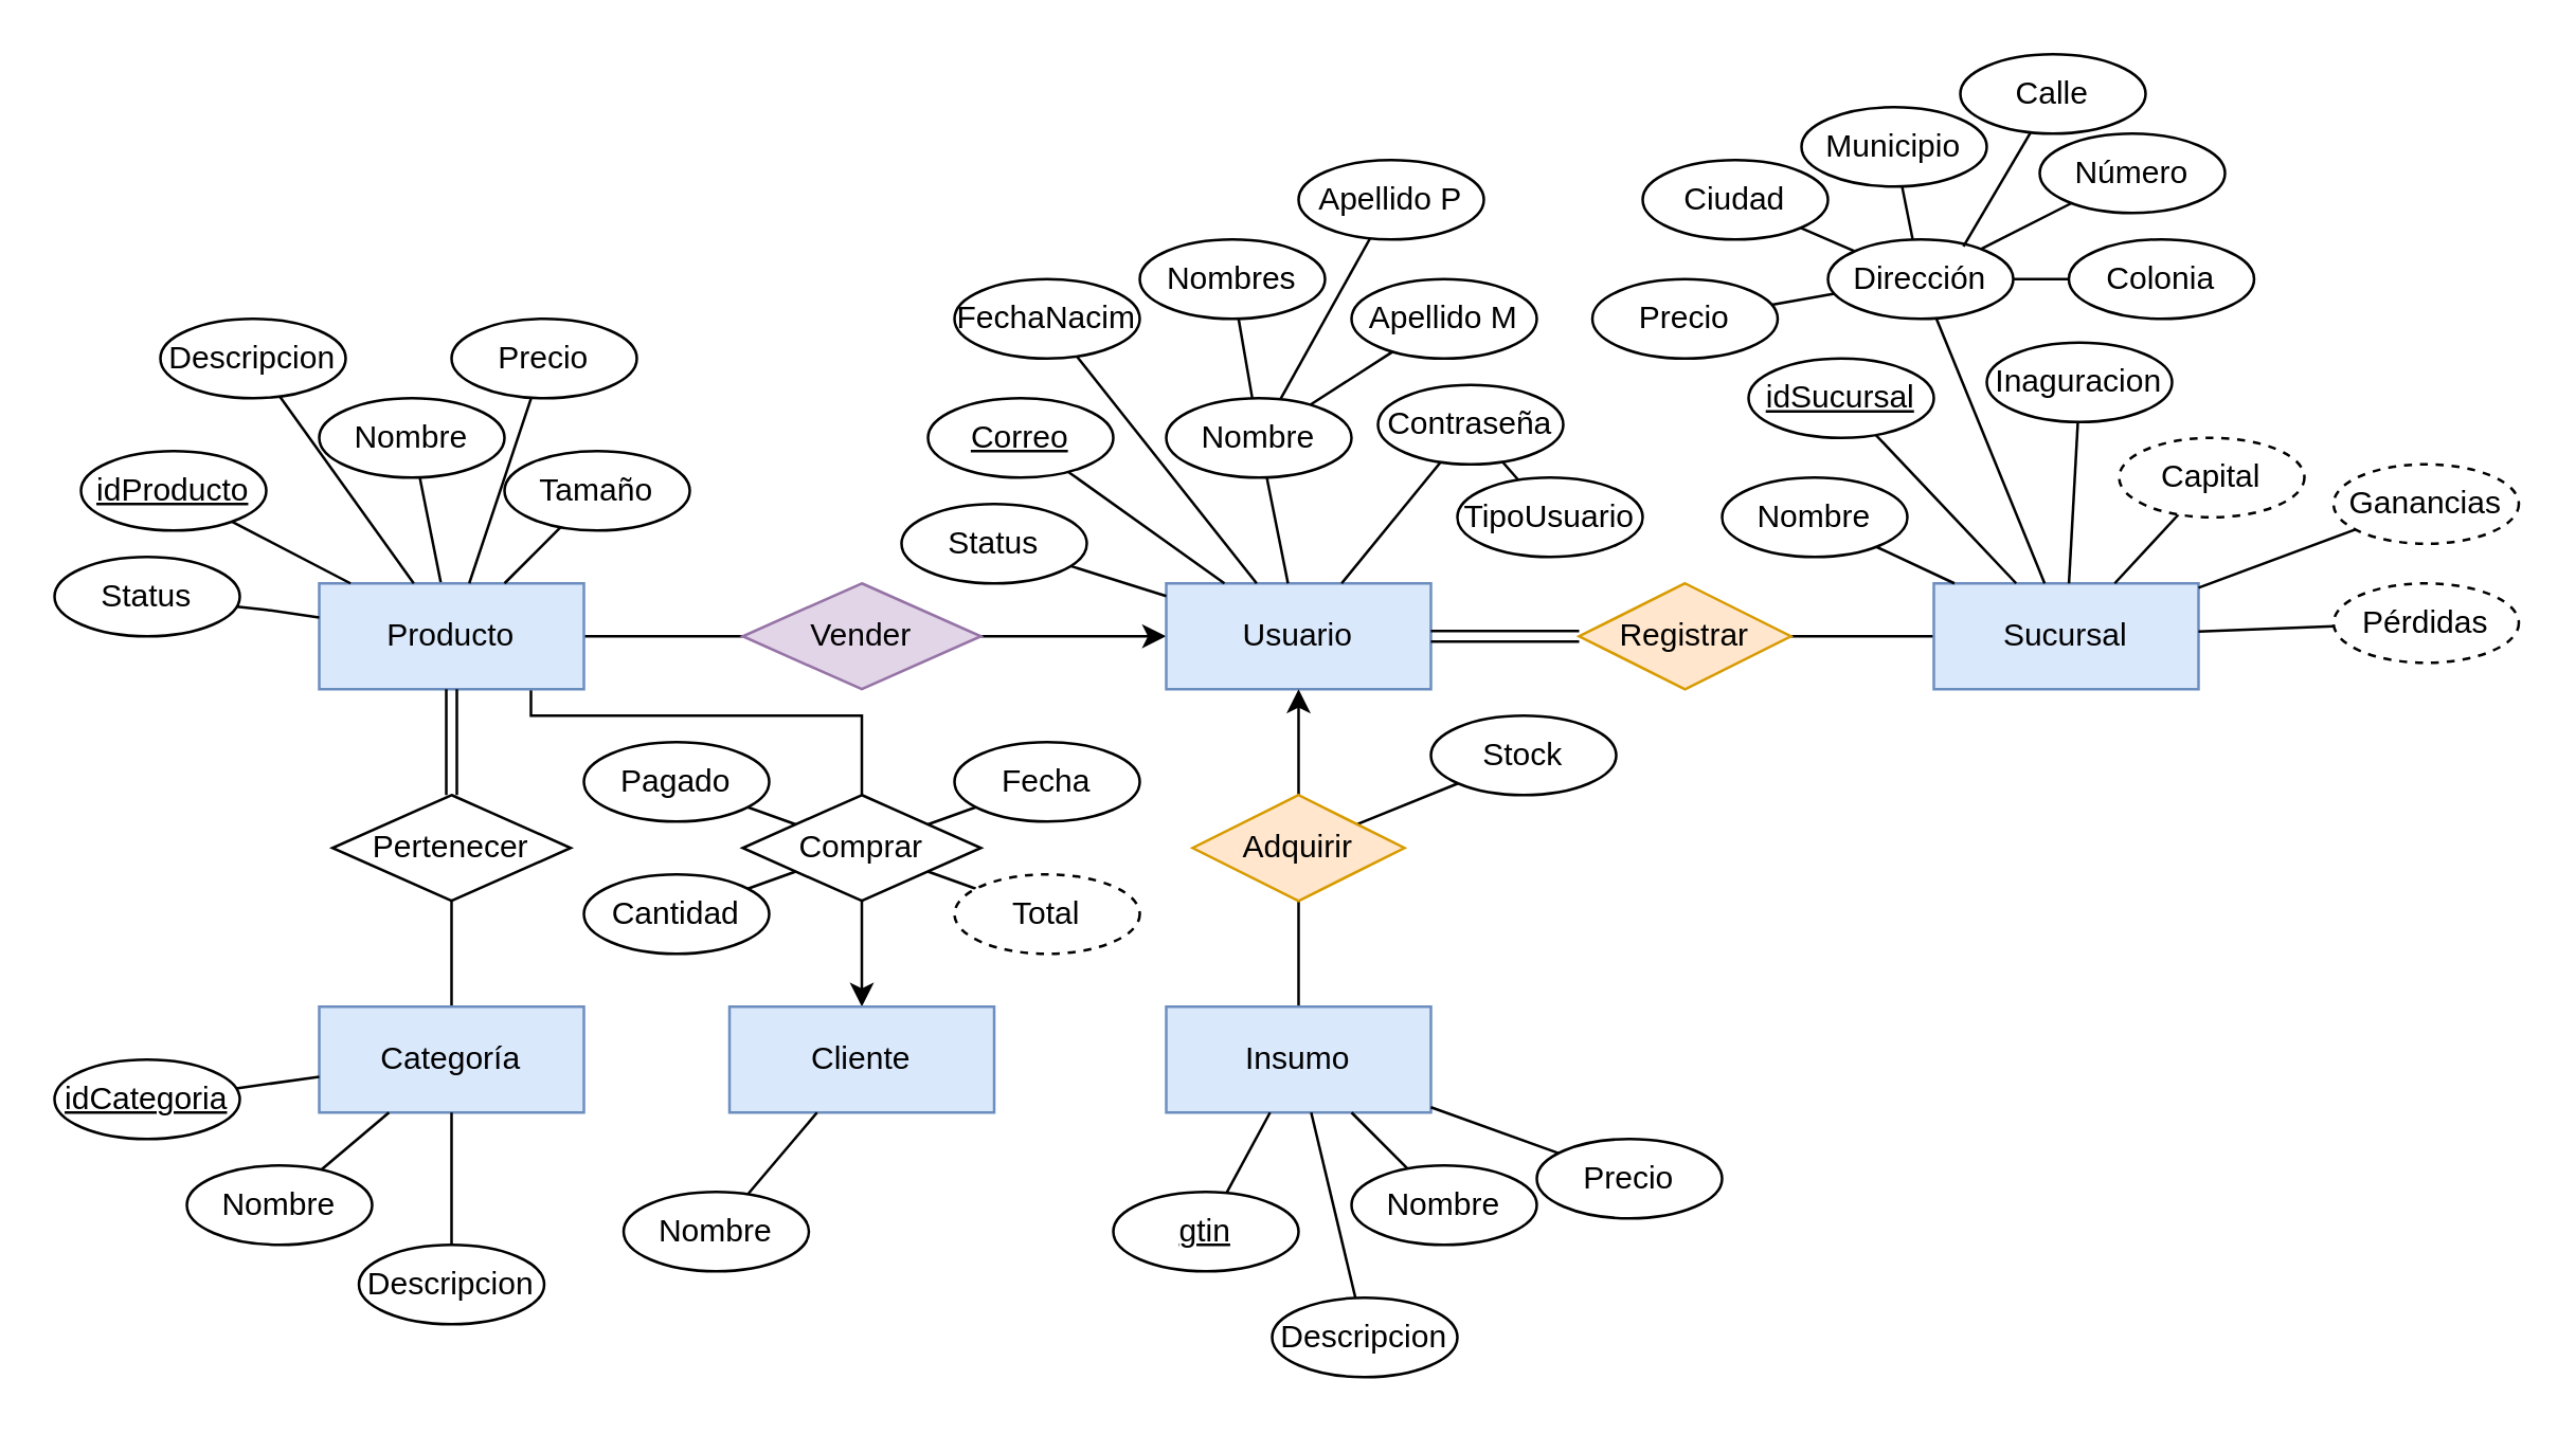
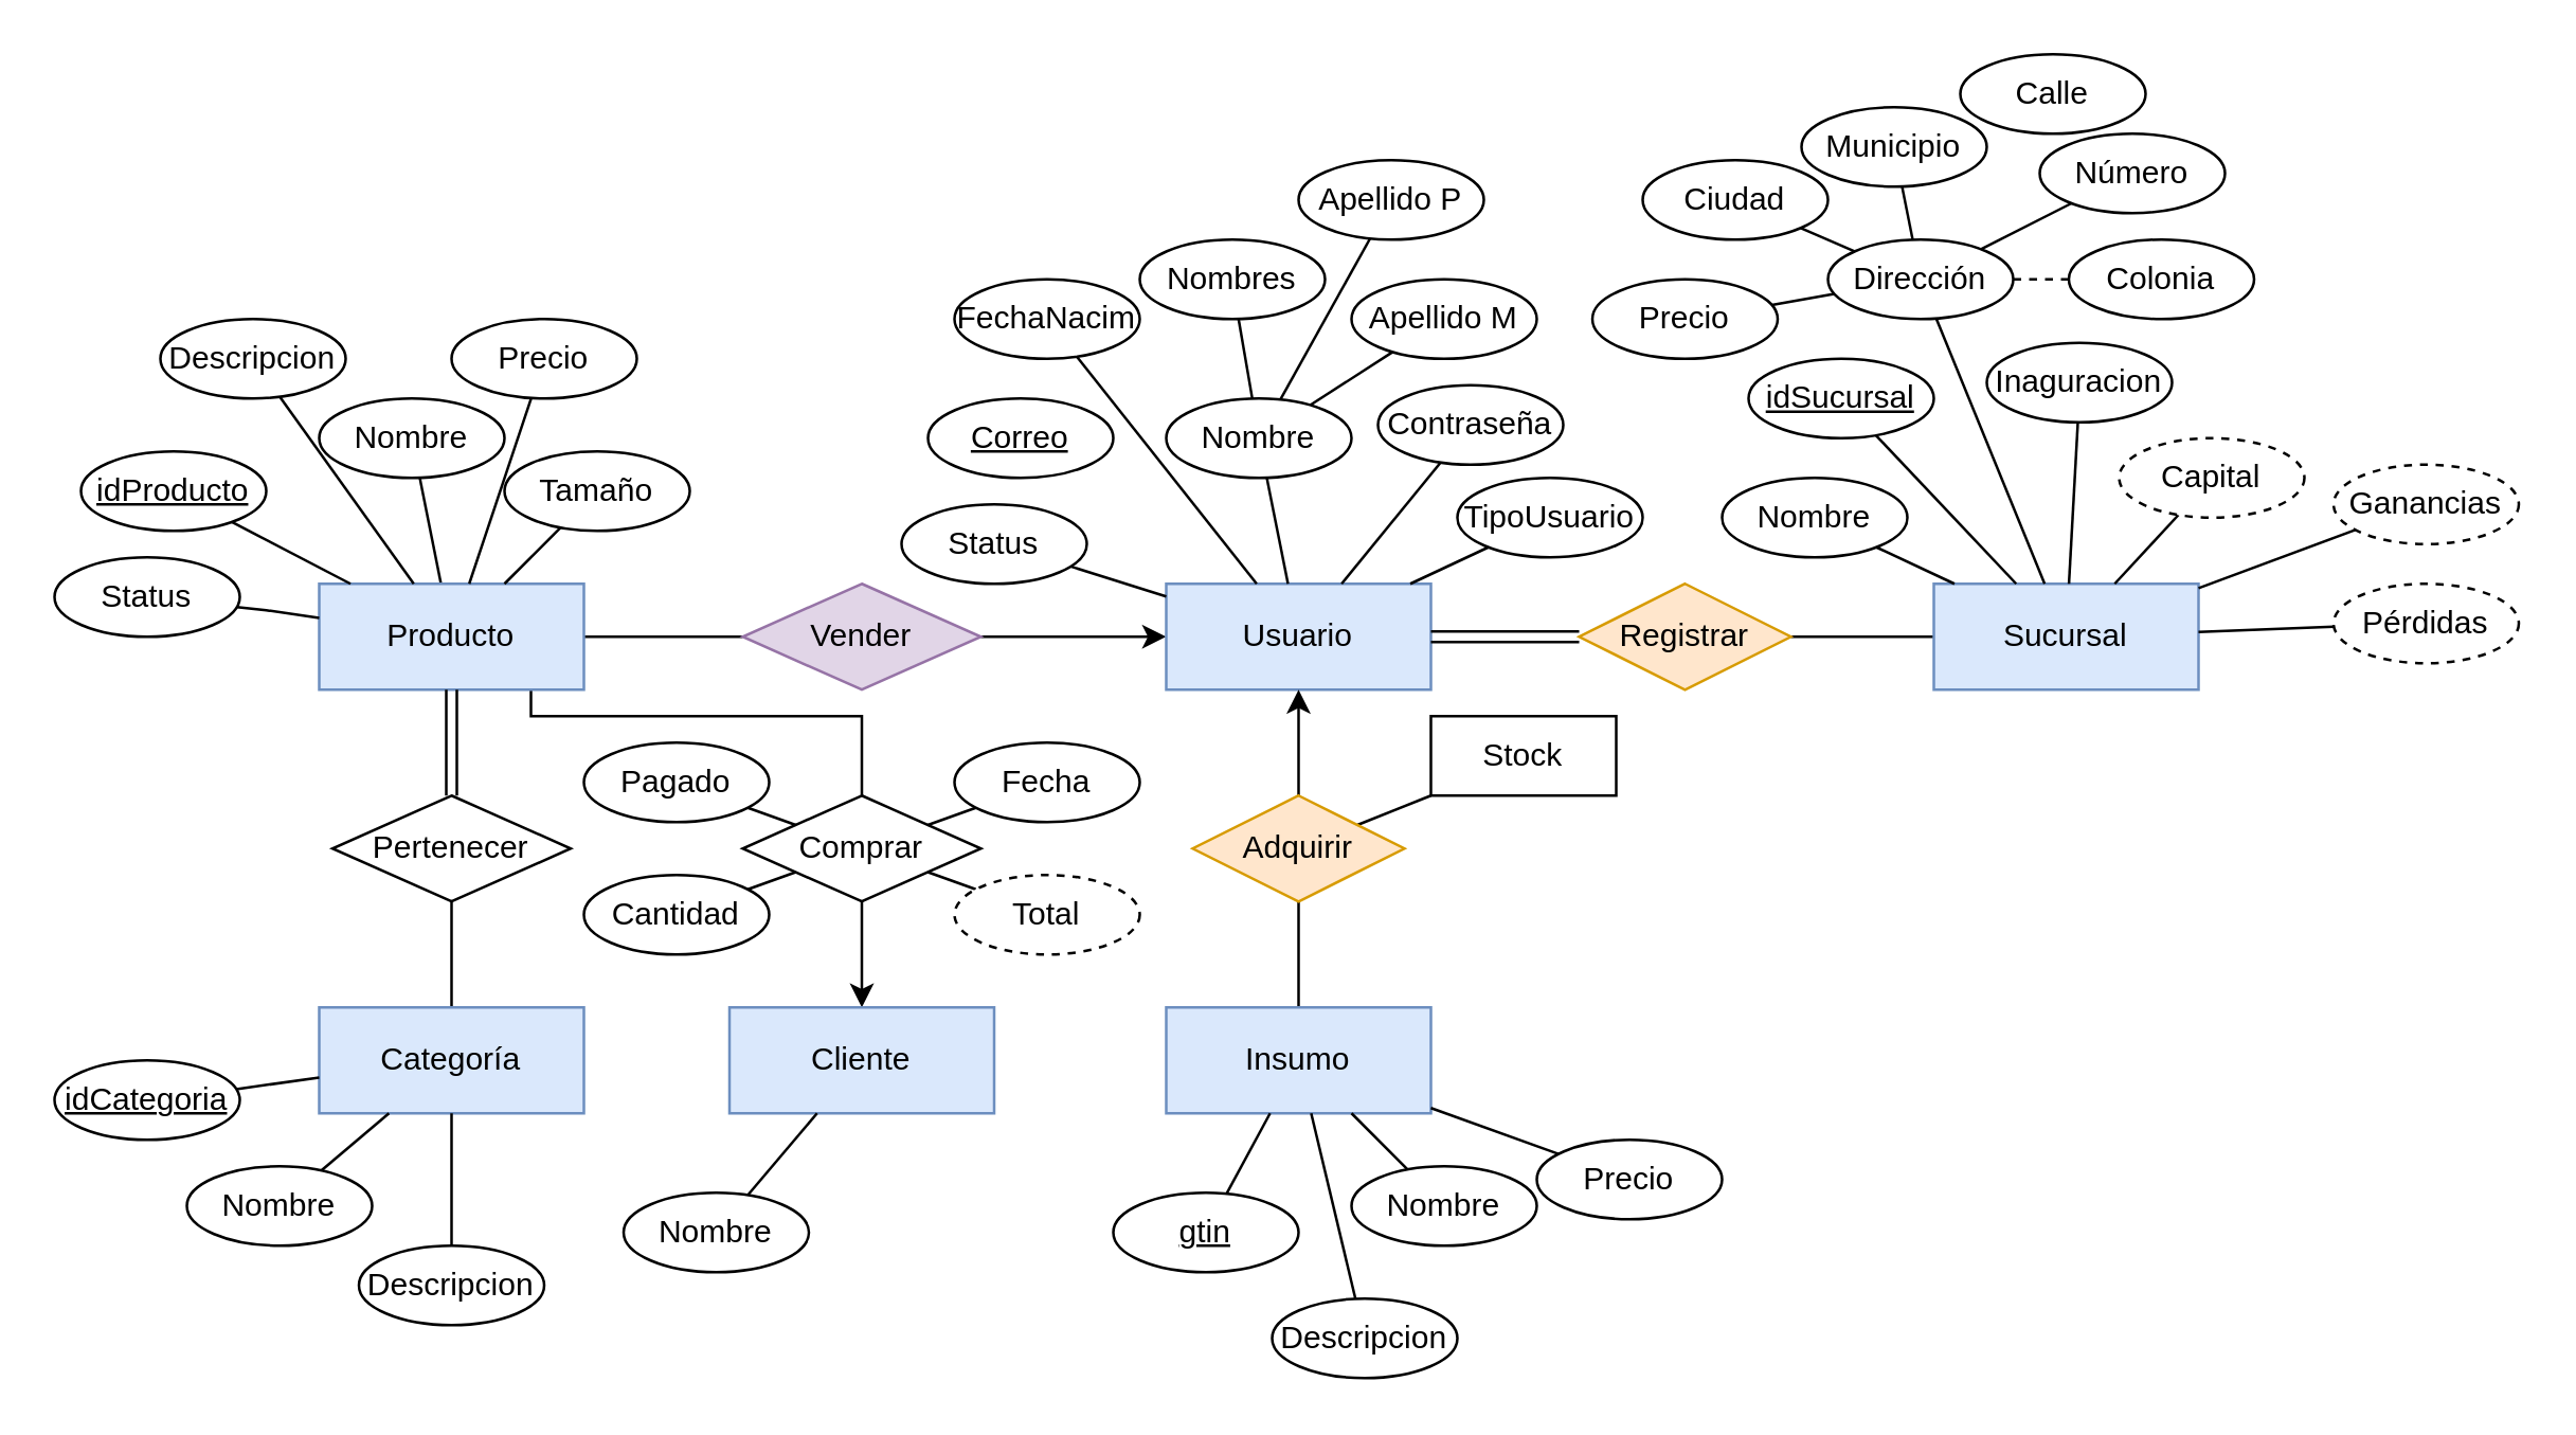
- <mxCell id="52" style="rounded=0;orthogonalLoop=1;jettySize=auto;html=1;strokeColor=default;endArrow=none;endFill=0;entryX=0.731;entryY=0.087;entryDx=0;entryDy=0;entryPerimeter=0;" parent="1" source="53" target="49" edge="1"><mxGeometry relative="1" as="geometry"><mxPoint x="740" y="70" as="targetPoint" /></mxGeometry></mxCell>
- <mxCell id="83" style="rounded=0;orthogonalLoop=1;jettySize=auto;html=1;endArrow=none;endFill=0;" parent="1" source="84" target="49" edge="1"><mxGeometry relative="1" as="geometry"><mxPoint x="780" y="141" as="targetPoint" /></mxGeometry></mxCell>
+ <mxCell id="83" style="rounded=0;orthogonalLoop=1;jettySize=auto;html=1;endArrow=none;endFill=0;dashed=1;" parent="1" source="84" target="49" edge="1"><mxGeometry relative="1" as="geometry"><mxPoint x="780" y="141" as="targetPoint" /></mxGeometry></mxCell>
- <mxCell id="79" style="rounded=0;orthogonalLoop=1;jettySize=auto;html=1;endArrow=none;endFill=0;" parent="1" source="80" target="36" edge="1"><mxGeometry relative="1" as="geometry"><mxPoint x="550" y="231" as="targetPoint" /></mxGeometry></mxCell>
+ <mxCell id="79" style="rounded=0;orthogonalLoop=1;jettySize=auto;html=1;endArrow=none;endFill=0;" parent="1" source="80" target="24" edge="1"><mxGeometry relative="1" as="geometry"><mxPoint x="550" y="231" as="targetPoint" /></mxGeometry></mxCell>
- <mxCell id="26" style="rounded=0;orthogonalLoop=1;jettySize=auto;html=1;endArrow=none;endFill=0;" parent="1" source="27" target="24" edge="1"><mxGeometry relative="1" as="geometry"><mxPoint x="452" y="200" as="targetPoint" /></mxGeometry></mxCell>
- <mxCell id="58" value="Stock" style="ellipse;whiteSpace=wrap;html=1;align=center;" parent="1" vertex="1"><mxGeometry x="540" y="270" width="70" height="30" as="geometry" /></mxCell>
+ <mxCell id="58" value="Stock" style="whiteSpace=wrap;html=1;align=center;rounded=0;" parent="1" vertex="1"><mxGeometry x="540" y="270" width="70" height="30" as="geometry" /></mxCell>
